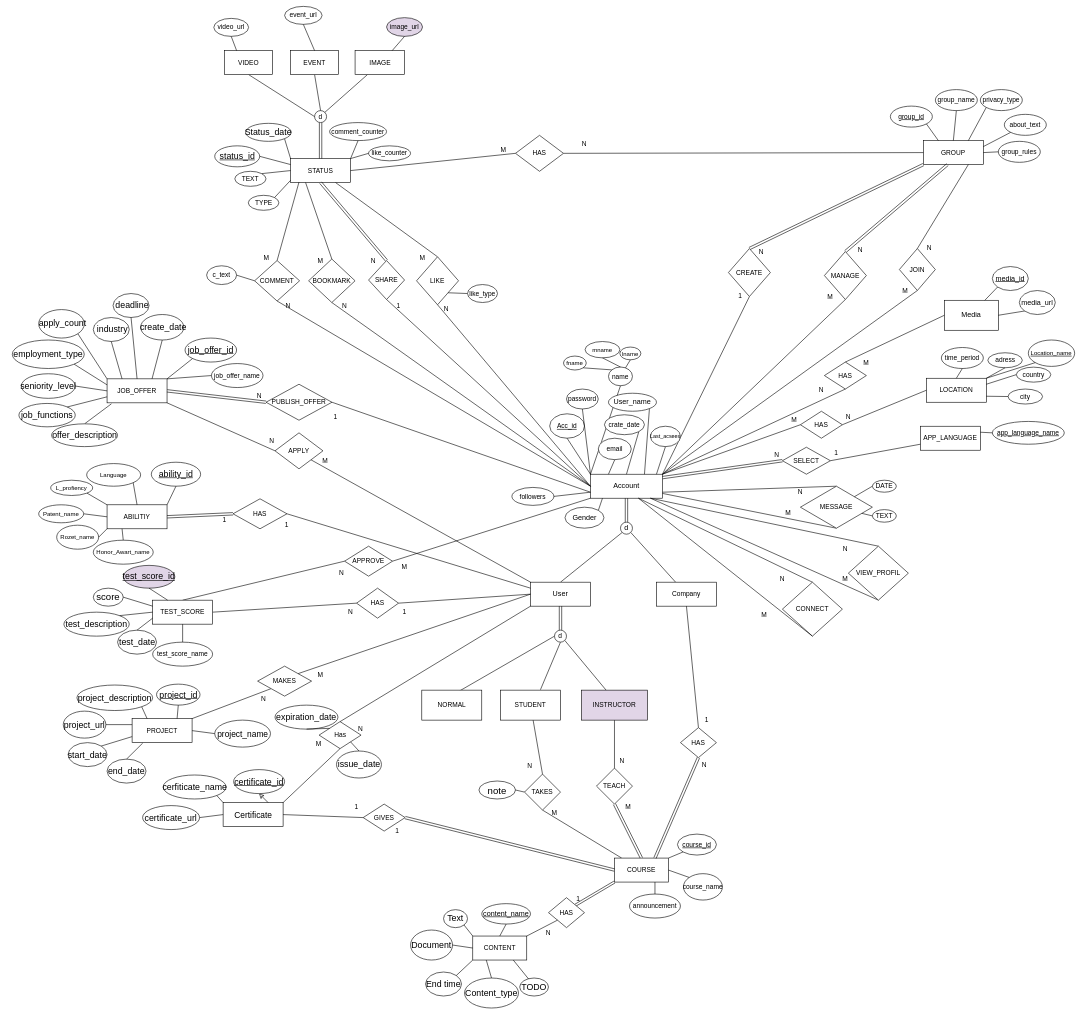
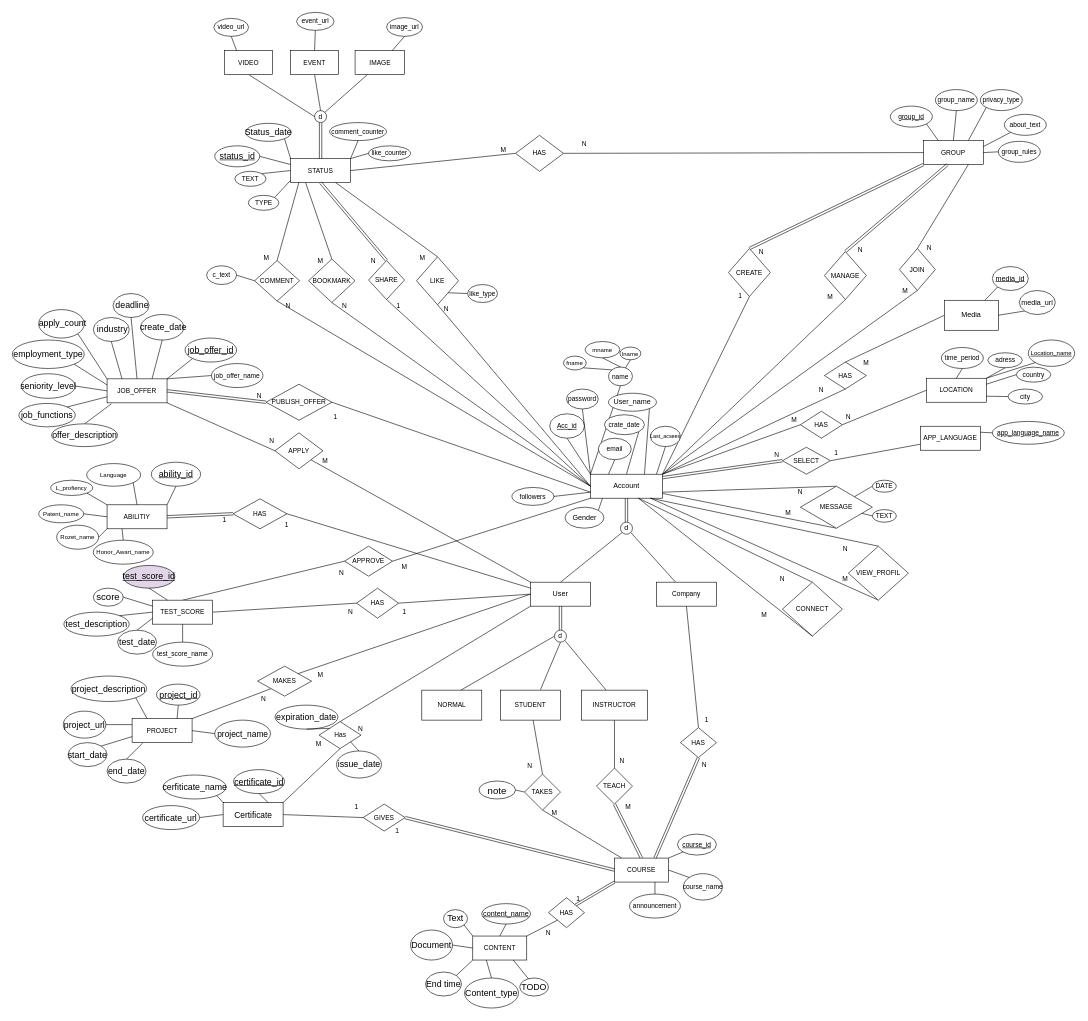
- <mxCell id="210" value="event_url" style="ellipse;whiteSpace=wrap;html=1;align=center;fontSize=11;fontStyle=0" parent="1" vertex="1"><mxGeometry x="474" y="10" width="62.5" height="30" as="geometry" /></mxCell>
+ <mxCell id="210" value="event_url" style="ellipse;whiteSpace=wrap;html=1;align=center;fontSize=11;fontStyle=0" parent="1" vertex="1"><mxGeometry x="494" y="20" width="62.5" height="30" as="geometry" /></mxCell>
- <mxCell id="209" value="image_url" style="ellipse;whiteSpace=wrap;html=1;align=center;fontSize=11;fontStyle=0;fillColor=#e1d5e7;" parent="1" vertex="1"><mxGeometry x="644" y="28.75" width="60" height="31.25" as="geometry" /></mxCell>
+ <mxCell id="209" value="image_url" style="ellipse;whiteSpace=wrap;html=1;align=center;fontSize=11;fontStyle=0" parent="1" vertex="1"><mxGeometry x="644" y="28.75" width="60" height="31.25" as="geometry" /></mxCell>
- <mxCell id="241" value="&#10;&#10;&lt;span lang=&quot;EN-US&quot; class=&quot;TextRun  BCX0 SCXW121911793&quot; style=&quot;animation: 0s ease 0s 1 normal none running none; appearance: none; backface-visibility: visible; background: none 0% 0% / auto repeat scroll padding-box border-box rgba(0, 0, 0, 0); border-color: rgb(0, 0, 0); border-collapse: separate; border-width: 0px; border-style: none; border-spacing: 0px; border-radius: 0px; box-shadow: none; box-sizing: content-box; caption-side: top; clear: none; clip: auto; color: rgb(0, 0, 0); content: normal; cursor: text; direction: ltr; display: inline; empty-cells: show; float: none; font-family: wordvisi_msfontservice, calibri, calibri_embeddedfont, calibri_msfontservice, sans-serif; font-size: 14.667px; font-style: normal; font-weight: 400; height: auto; letter-spacing: normal; line-height: 20.504px; list-style: outside none disc; margin: 0px; max-height: none; max-width: none; min-height: 0px; min-width: 0px; opacity: 1; outline: rgb(0, 0, 0) none 0px; overflow: visible; overflow-wrap: break-word; padding: 0px; perspective: none; perspective-origin: 0px 0px; position: static; resize: none; speak: normal; table-layout: auto; text-align: left; text-decoration: none; text-indent: 47px; text-overflow: clip; text-shadow: none; text-transform: none; transform: none; transform-origin: 0px 0px; transform-style: flat; transition: all 0s ease 0s; unicode-bidi: normal; vertical-align: baseline; visibility: visible; width: auto; word-break: normal; word-spacing: 0px; z-index: auto; zoom: 1;&quot;&gt;&lt;span class=&quot;NormalTextRun  BCX0 SCXW121911793&quot;&gt;project_description&lt;/span&gt;&lt;/span&gt;&#10;&#10;" style="ellipse;whiteSpace=wrap;html=1;align=center;fontSize=11;" parent="1" vertex="1"><mxGeometry x="127.75" y="1141.5" width="126.25" height="42.5" as="geometry" /></mxCell>
+ <mxCell id="241" value="&#10;&#10;&lt;span lang=&quot;EN-US&quot; class=&quot;TextRun  BCX0 SCXW121911793&quot; style=&quot;animation: 0s ease 0s 1 normal none running none; appearance: none; backface-visibility: visible; background: none 0% 0% / auto repeat scroll padding-box border-box rgba(0, 0, 0, 0); border-color: rgb(0, 0, 0); border-collapse: separate; border-width: 0px; border-style: none; border-spacing: 0px; border-radius: 0px; box-shadow: none; box-sizing: content-box; caption-side: top; clear: none; clip: auto; color: rgb(0, 0, 0); content: normal; cursor: text; direction: ltr; display: inline; empty-cells: show; float: none; font-family: wordvisi_msfontservice, calibri, calibri_embeddedfont, calibri_msfontservice, sans-serif; font-size: 14.667px; font-style: normal; font-weight: 400; height: auto; letter-spacing: normal; line-height: 20.504px; list-style: outside none disc; margin: 0px; max-height: none; max-width: none; min-height: 0px; min-width: 0px; opacity: 1; outline: rgb(0, 0, 0) none 0px; overflow: visible; overflow-wrap: break-word; padding: 0px; perspective: none; perspective-origin: 0px 0px; position: static; resize: none; speak: normal; table-layout: auto; text-align: left; text-decoration: none; text-indent: 47px; text-overflow: clip; text-shadow: none; text-transform: none; transform: none; transform-origin: 0px 0px; transform-style: flat; transition: all 0s ease 0s; unicode-bidi: normal; vertical-align: baseline; visibility: visible; width: auto; word-break: normal; word-spacing: 0px; z-index: auto; zoom: 1;&quot;&gt;&lt;span class=&quot;NormalTextRun  BCX0 SCXW121911793&quot;&gt;project_description&lt;/span&gt;&lt;/span&gt;&#10;&#10;" style="ellipse;whiteSpace=wrap;html=1;align=center;fontSize=11;" parent="1" vertex="1"><mxGeometry x="117.75" y="1126.5" width="126.25" height="42.5" as="geometry" /></mxCell>
- <mxCell id="18" value="INSTRUCTOR" style="rounded=0;whiteSpace=wrap;html=1;fontSize=11;fillColor=#e1d5e7;" parent="1" vertex="1"><mxGeometry x="969" y="1150" width="110" height="50" as="geometry" /></mxCell>
+ <mxCell id="18" value="INSTRUCTOR" style="rounded=0;whiteSpace=wrap;html=1;fontSize=11;" parent="1" vertex="1"><mxGeometry x="969" y="1150" width="110" height="50" as="geometry" /></mxCell>
- <mxCell id="256" style="edgeStyle=none;rounded=0;orthogonalLoop=1;jettySize=auto;html=1;exitX=0.75;exitY=0;exitDx=0;exitDy=0;entryX=0.5;entryY=1;entryDx=0;entryDy=0;fontSize=11;endArrow=classic;endFill=0;" parent="1" source="28" target="255" edge="1"><mxGeometry relative="1" as="geometry"><mxPoint x="632.5" y="1390" as="sourcePoint" /><mxPoint x="481.5" y="1387.5" as="targetPoint" /></mxGeometry></mxCell>
+ <mxCell id="256" style="edgeStyle=none;rounded=0;orthogonalLoop=1;jettySize=auto;html=1;exitX=0.75;exitY=0;exitDx=0;exitDy=0;entryX=0.5;entryY=1;entryDx=0;entryDy=0;fontSize=11;endArrow=none;endFill=0;" parent="1" source="28" target="255" edge="1"><mxGeometry relative="1" as="geometry"><mxPoint x="632.5" y="1390" as="sourcePoint" /><mxPoint x="481.5" y="1387.5" as="targetPoint" /></mxGeometry></mxCell>
